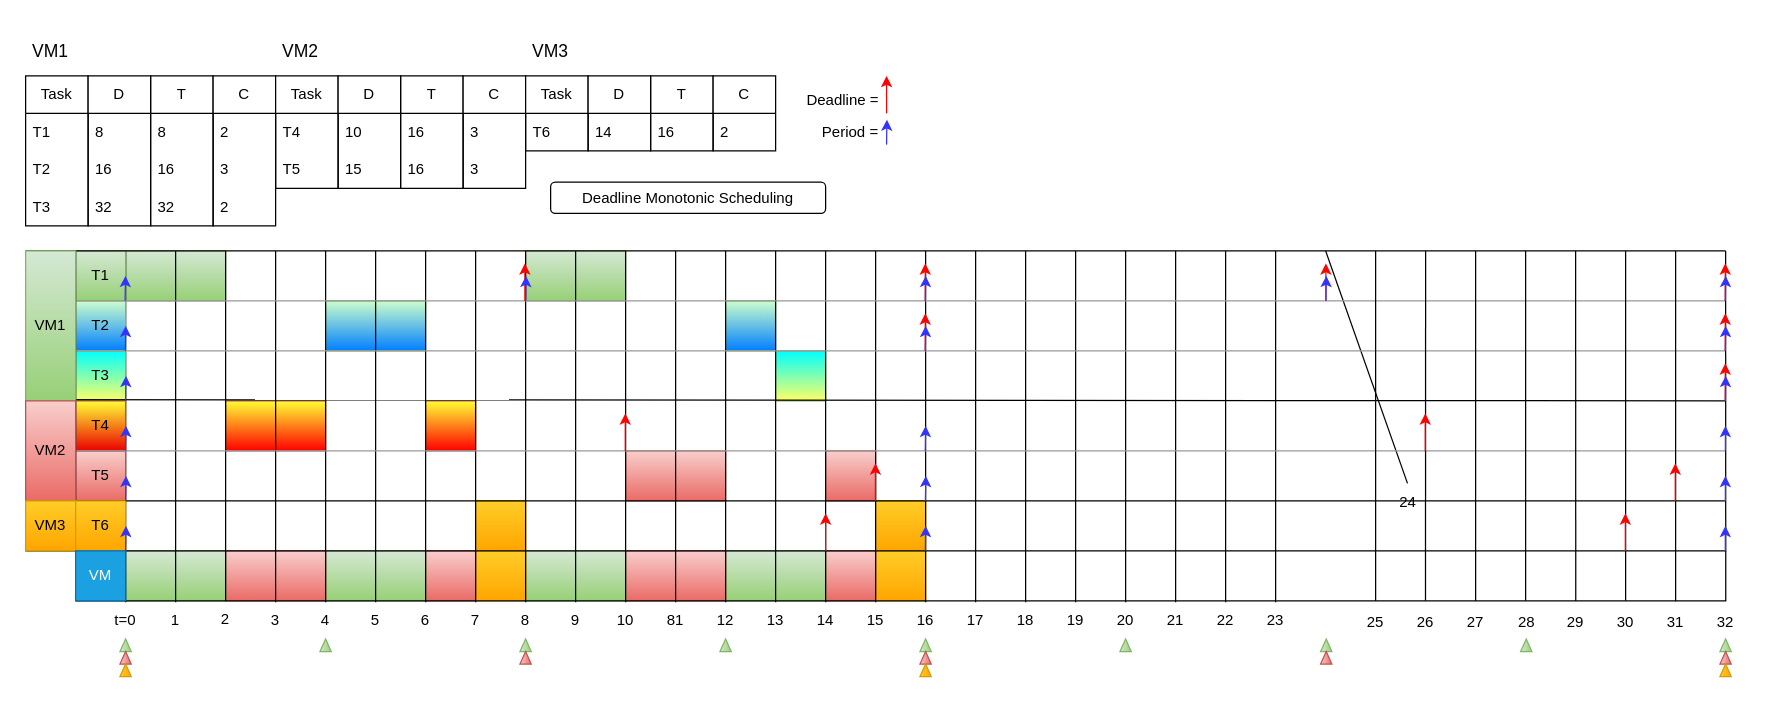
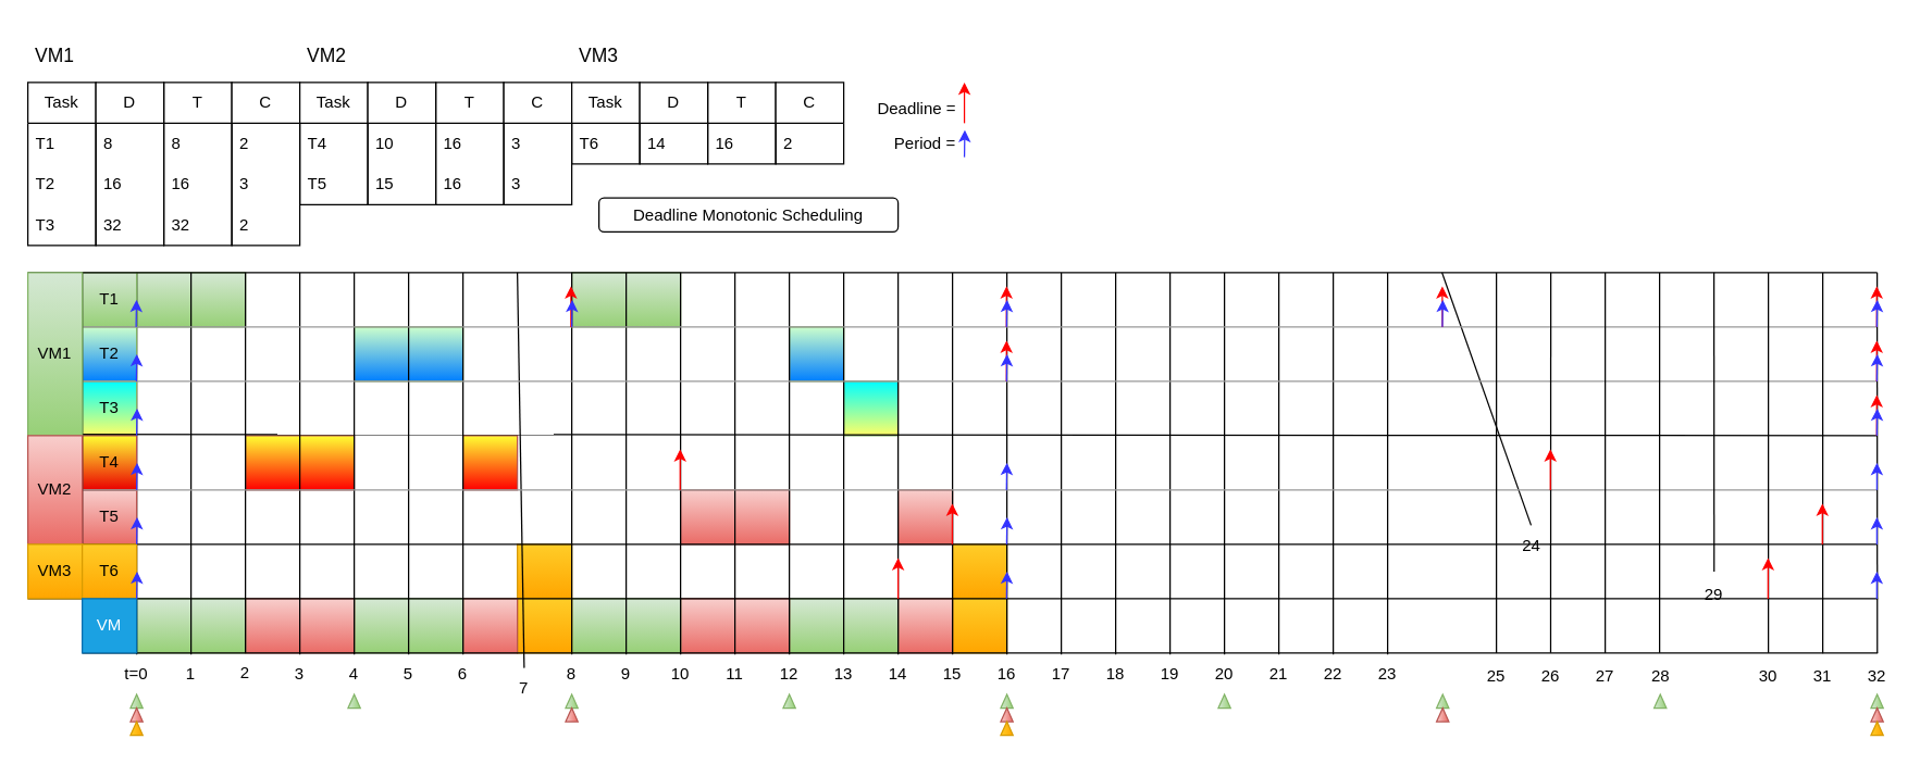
- <mxCell id="71" value="7" style="text;html=1;strokeColor=none;fillColor=none;align=center;verticalAlign=middle;whiteSpace=wrap;rounded=0;" parent="1" vertex="1"><mxGeometry x="370" y="481" width="20" height="30" as="geometry" /></mxCell>
+ <mxCell id="71" value="7" style="text;html=1;strokeColor=none;fillColor=none;align=center;verticalAlign=middle;whiteSpace=wrap;rounded=0;" parent="1" vertex="1"><mxGeometry x="375" y="491" width="20" height="30" as="geometry" /></mxCell>
- <mxCell id="75" value="81" style="text;html=1;strokeColor=none;fillColor=none;align=center;verticalAlign=middle;whiteSpace=wrap;rounded=0;" parent="1" vertex="1"><mxGeometry x="530" y="481" width="20" height="30" as="geometry" /></mxCell>
+ <mxCell id="75" value="11" style="text;html=1;strokeColor=none;fillColor=none;align=center;verticalAlign=middle;whiteSpace=wrap;rounded=0;" parent="1" vertex="1"><mxGeometry x="530" y="481" width="20" height="30" as="geometry" /></mxCell>
- <mxCell id="118" value="29" style="text;html=1;strokeColor=none;fillColor=none;align=center;verticalAlign=middle;whiteSpace=wrap;rounded=0;" vertex="1" parent="1"><mxGeometry x="1250" y="482" width="20" height="30" as="geometry" /></mxCell>
+ <mxCell id="118" value="29" style="text;html=1;strokeColor=none;fillColor=none;align=center;verticalAlign=middle;whiteSpace=wrap;rounded=0;" vertex="1" parent="1"><mxGeometry x="1250" y="422" width="20" height="30" as="geometry" /></mxCell>
